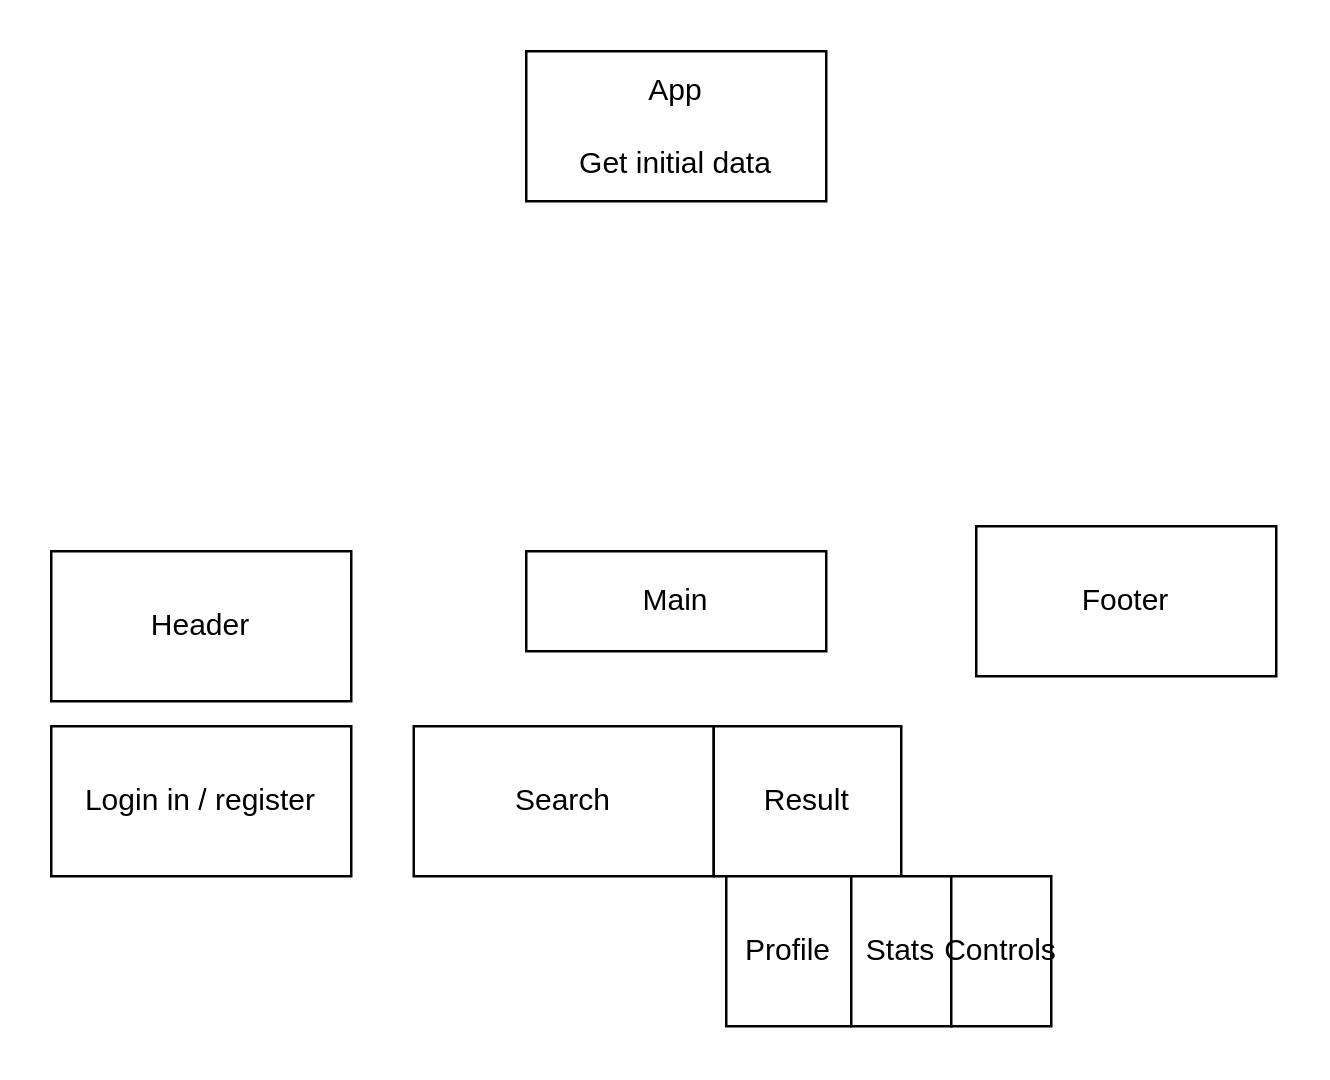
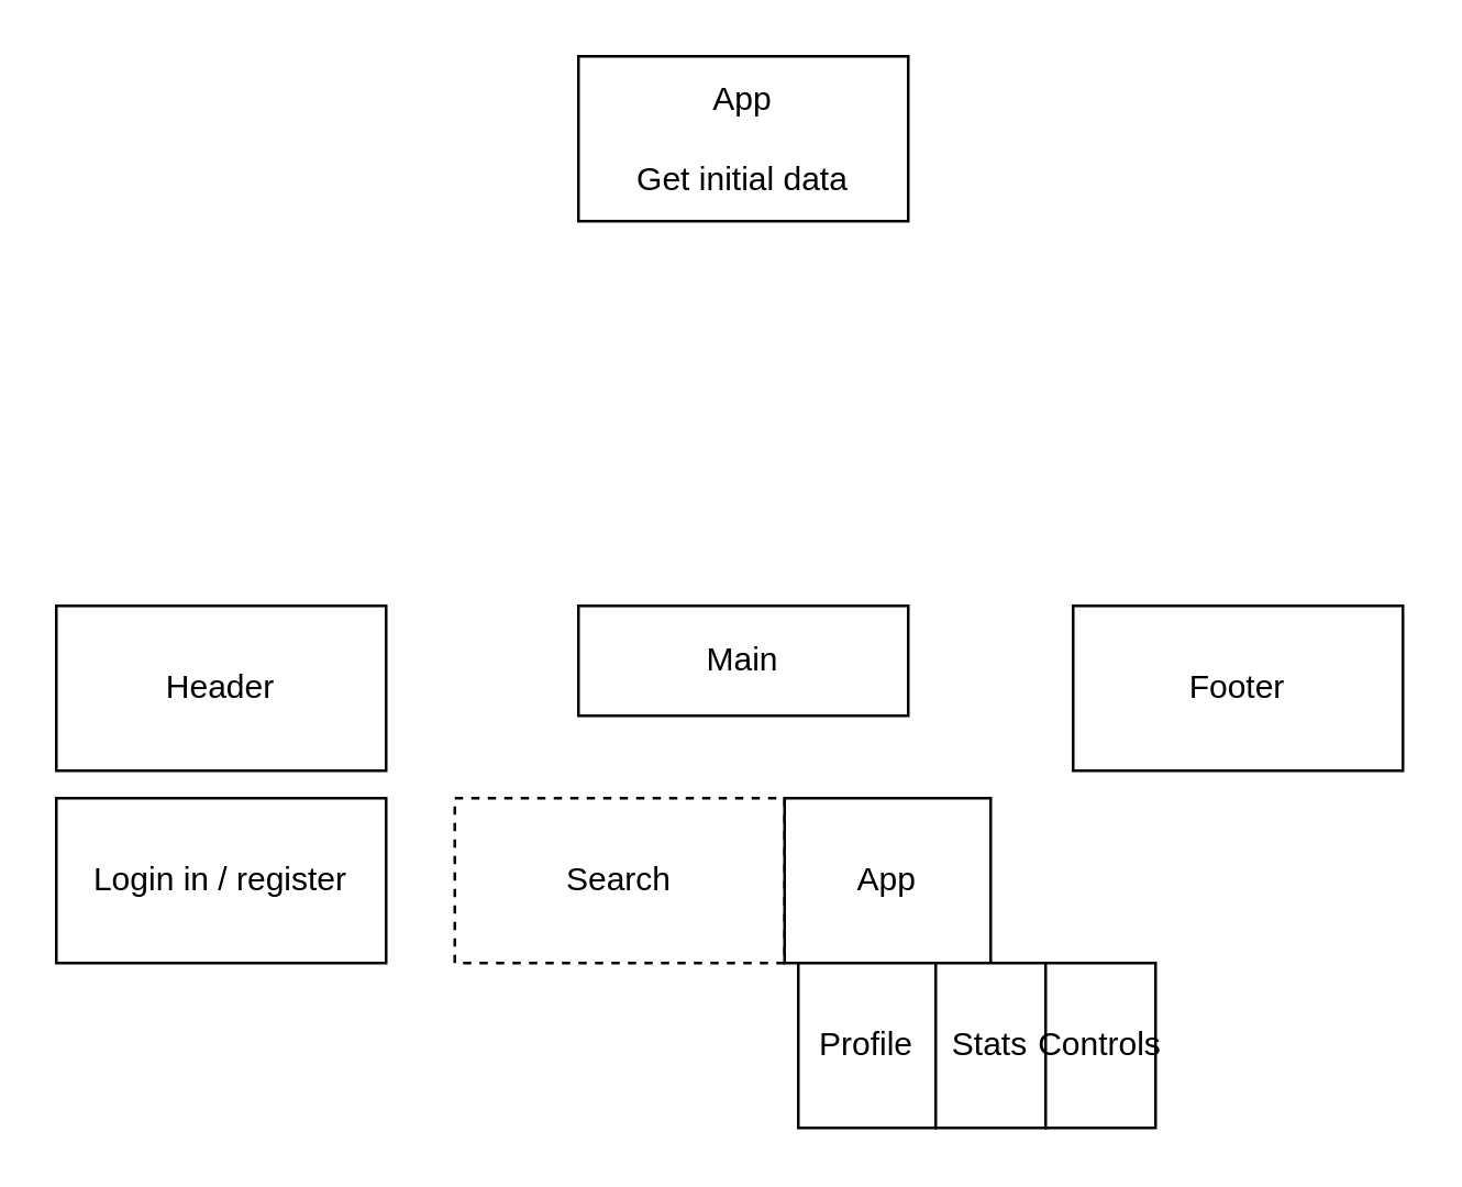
- <mxCell id="4" value="Footer" style="rounded=0;whiteSpace=wrap;html=1;" vertex="1" parent="1"><mxGeometry x="390" y="210" width="120" height="60" as="geometry" /></mxCell>
+ <mxCell id="4" value="Footer" style="rounded=0;whiteSpace=wrap;html=1;" vertex="1" parent="1"><mxGeometry x="390" y="220" width="120" height="60" as="geometry" /></mxCell>
- <mxCell id="5" value="Search" style="rounded=0;whiteSpace=wrap;html=1;" vertex="1" parent="1"><mxGeometry x="165" y="290" width="120" height="60" as="geometry" /></mxCell>
+ <mxCell id="5" value="Search" style="rounded=0;whiteSpace=wrap;html=1;dashed=1;" vertex="1" parent="1"><mxGeometry x="165" y="290" width="120" height="60" as="geometry" /></mxCell>
- <mxCell id="6" value="Result" style="rounded=0;whiteSpace=wrap;html=1;" vertex="1" parent="1"><mxGeometry x="285" y="290" width="75" height="60" as="geometry" /></mxCell>
+ <mxCell id="6" value="App" style="rounded=0;whiteSpace=wrap;html=1;" vertex="1" parent="1"><mxGeometry x="285" y="290" width="75" height="60" as="geometry" /></mxCell>
